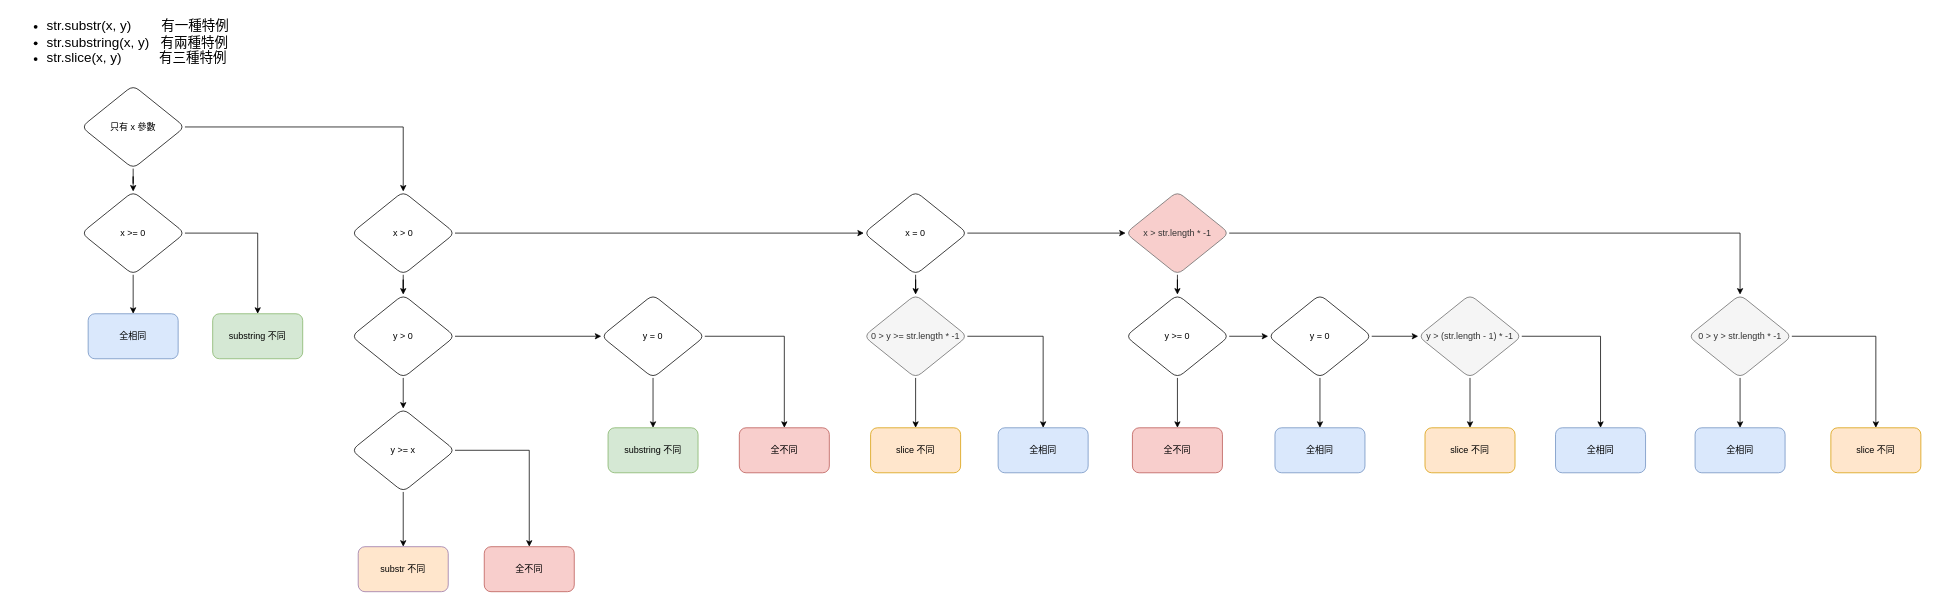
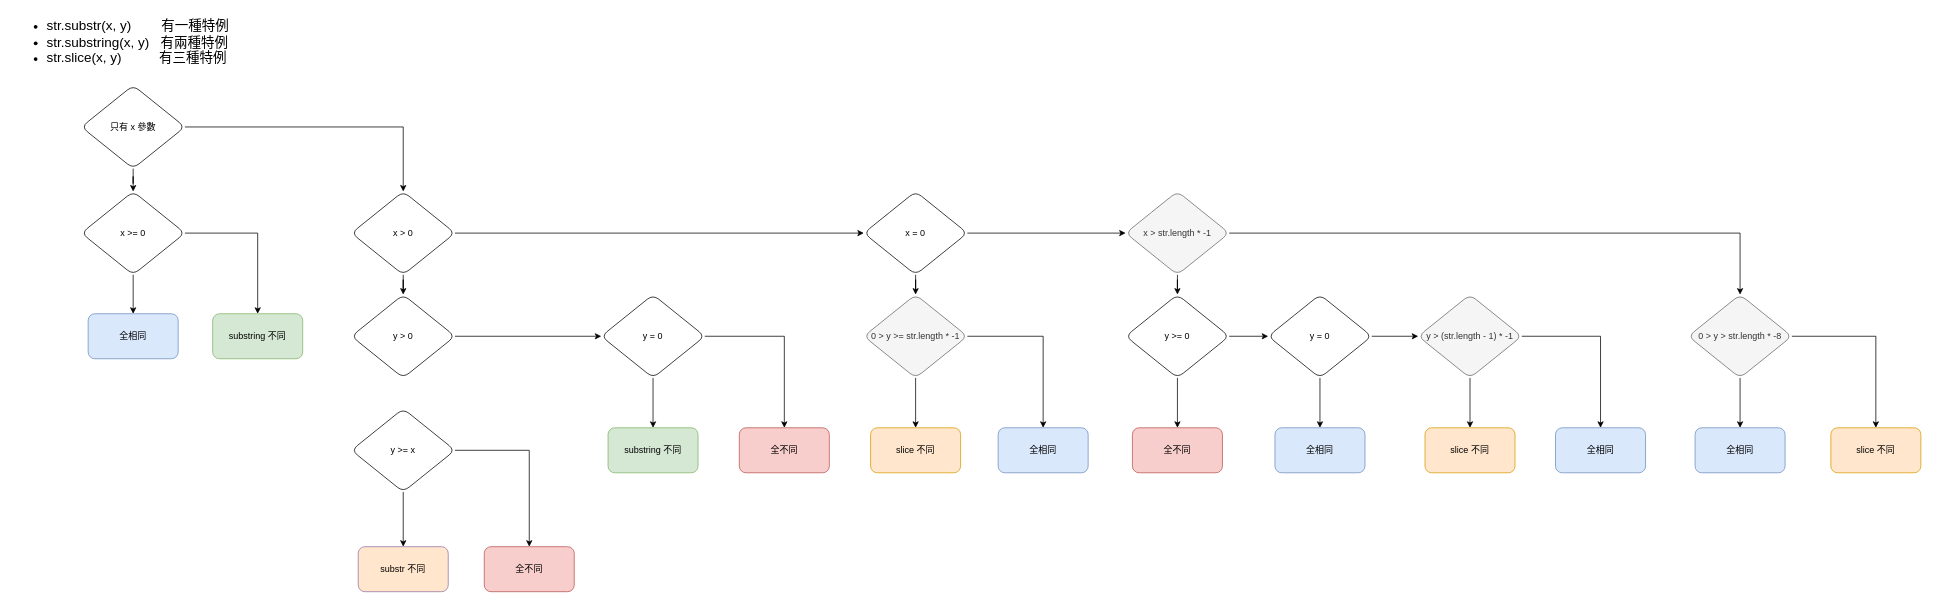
- <mxCell id="21" value="x &amp;gt; str.length * -1" style="rhombus;whiteSpace=wrap;html=1;rounded=1;strokeColor=#666666;align=center;verticalAlign=middle;fontFamily=Helvetica;fontSize=12;fontColor=#333333;fillColor=#f8cecc;" parent="1" vertex="1"><mxGeometry x="1500" y="254.5" width="138" height="111" as="geometry" /></mxCell>
+ <mxCell id="21" value="x &amp;gt; str.length * -1" style="rhombus;whiteSpace=wrap;html=1;rounded=1;strokeColor=#666666;align=center;verticalAlign=middle;fontFamily=Helvetica;fontSize=12;fontColor=#333333;fillColor=#f5f5f5;" parent="1" vertex="1"><mxGeometry x="1500" y="254.5" width="138" height="111" as="geometry" /></mxCell>
- <mxCell id="39" value="&lt;span style=&quot;color: rgb(51, 51, 51);&quot;&gt;0 &amp;gt; y &amp;gt; str.length * -1&lt;/span&gt;" style="rhombus;whiteSpace=wrap;html=1;rounded=1;strokeColor=#666666;align=center;verticalAlign=middle;fontFamily=Helvetica;fontSize=12;fontColor=#333333;fillColor=#f5f5f5;shadow=0;" parent="1" vertex="1"><mxGeometry x="2250" y="392" width="138" height="111" as="geometry" /></mxCell>
+ <mxCell id="39" value="&lt;span style=&quot;color: rgb(51, 51, 51);&quot;&gt;0 &amp;gt; y &amp;gt; str.length * -8&lt;/span&gt;" style="rhombus;whiteSpace=wrap;html=1;rounded=1;strokeColor=#666666;align=center;verticalAlign=middle;fontFamily=Helvetica;fontSize=12;fontColor=#333333;fillColor=#f5f5f5;shadow=0;" parent="1" vertex="1"><mxGeometry x="2250" y="392" width="138" height="111" as="geometry" /></mxCell>
- <mxCell id="9" value="" style="edgeStyle=orthogonalEdgeStyle;rounded=0;orthogonalLoop=1;jettySize=auto;html=1;" parent="1" source="10" target="32" edge="1"><mxGeometry relative="1" as="geometry" /></mxCell>
